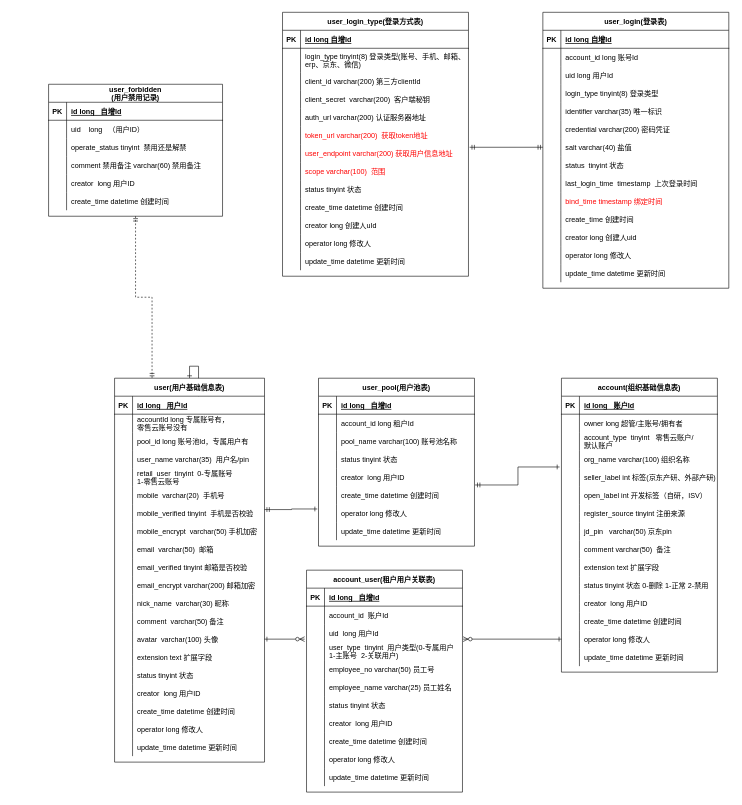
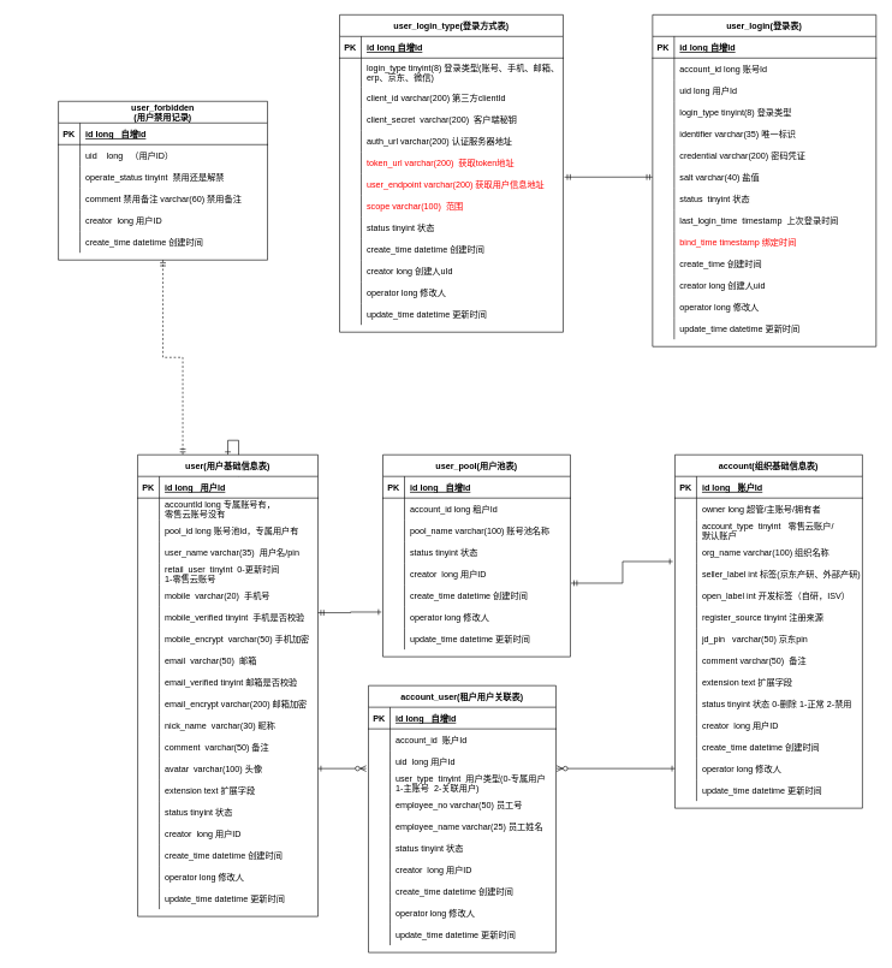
- <mxCell id="64" value="retail_user  tinyint  0-专属账号&#10;1-零售云账号" style="shape=partialRectangle;overflow=hidden;connectable=0;fillColor=none;top=0;left=0;bottom=0;right=0;align=left;spacingLeft=6;" parent="62" vertex="1"><mxGeometry x="30" width="220" height="30" as="geometry" /></mxCell>
+ <mxCell id="64" value="retail_user  tinyint  0-更新时间&#10;1-零售云账号" style="shape=partialRectangle;overflow=hidden;connectable=0;fillColor=none;top=0;left=0;bottom=0;right=0;align=left;spacingLeft=6;" parent="62" vertex="1"><mxGeometry x="30" width="220" height="30" as="geometry" /></mxCell>
